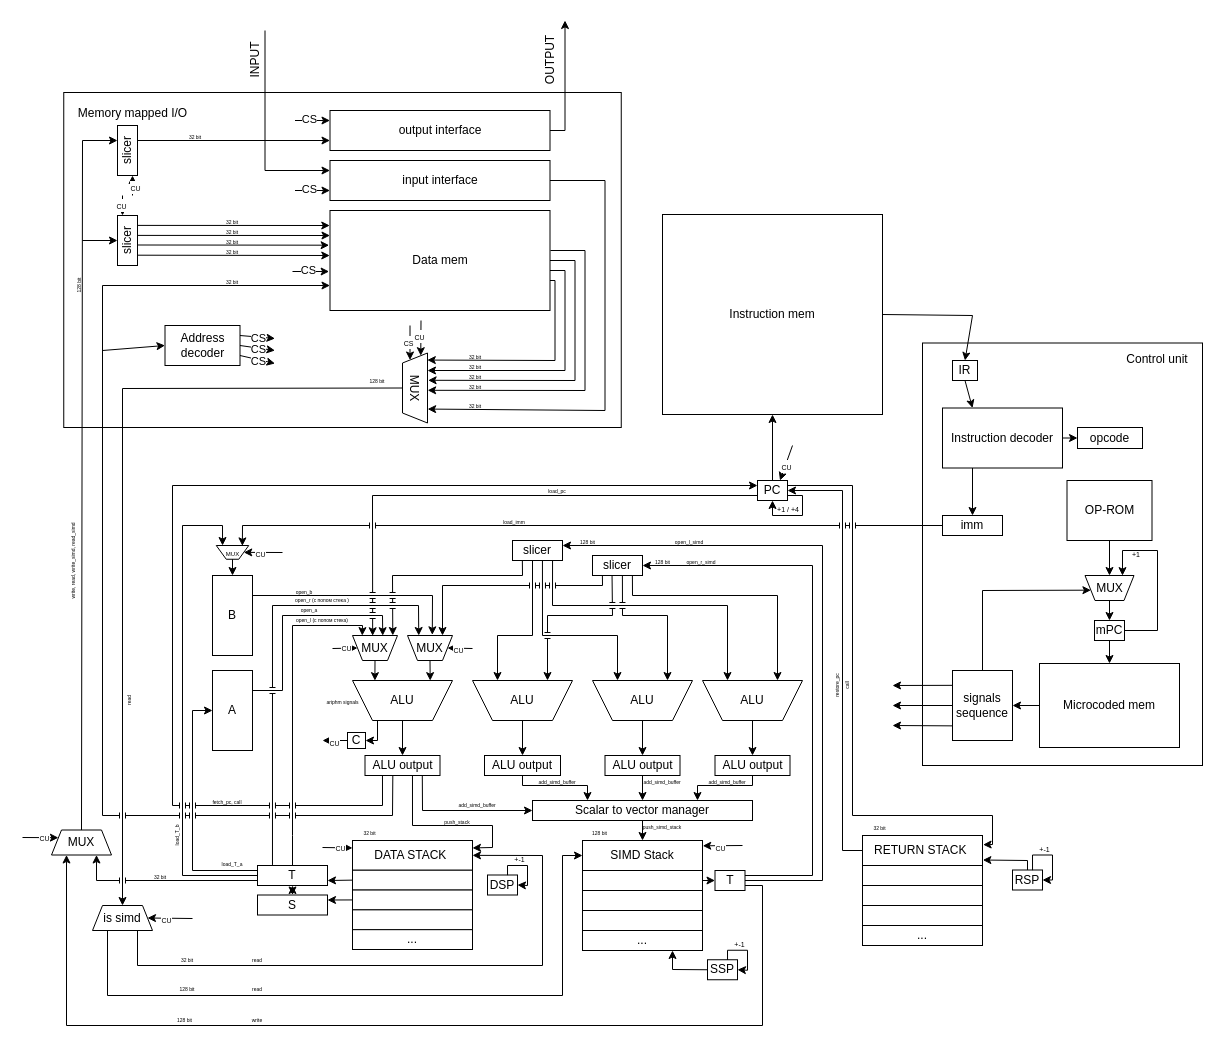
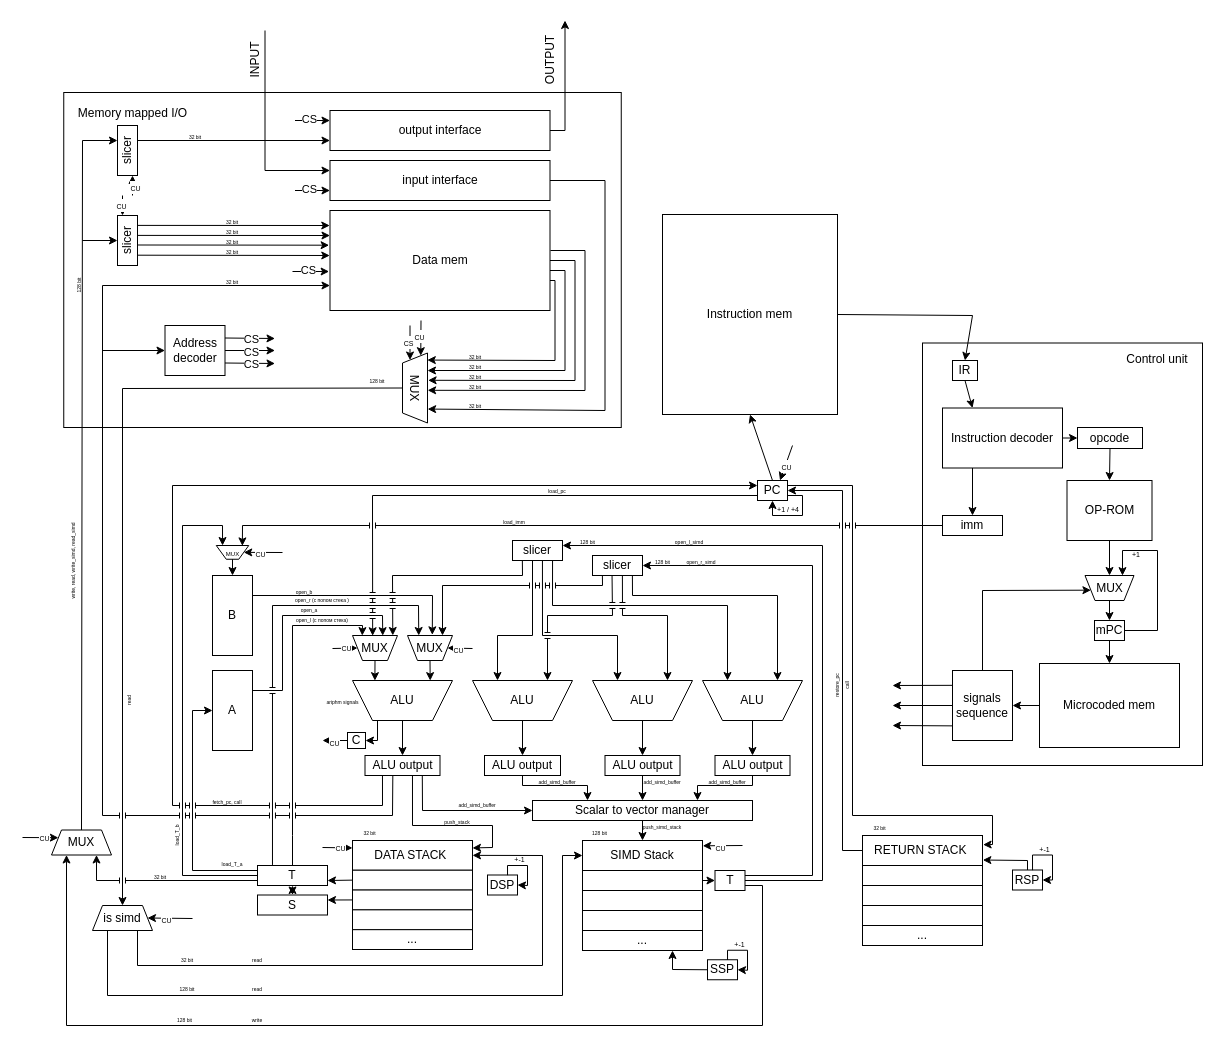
- <mxCell id="4" value="Instruction mem" style="rounded=0;whiteSpace=wrap;html=1;" parent="1" vertex="1"><mxGeometry x="662" y="214" width="220" height="200" as="geometry" /></mxCell>
+ <mxCell id="4" value="Instruction mem" style="rounded=0;whiteSpace=wrap;html=1;" parent="1" vertex="1"><mxGeometry x="662" y="214" width="175" height="200" as="geometry" /></mxCell>
- <mxCell id="128" value="Address decoder" style="rounded=0;whiteSpace=wrap;html=1;" parent="1" vertex="1"><mxGeometry x="164.5" y="325" width="75" height="40" as="geometry" /></mxCell>
+ <mxCell id="128" value="Address decoder" style="rounded=0;whiteSpace=wrap;html=1;" parent="1" vertex="1"><mxGeometry x="164.5" y="325" width="60" height="50" as="geometry" /></mxCell>
+ <mxCell id="223" value="" style="endArrow=classic;html=1;rounded=0;exitX=0.5;exitY=1;exitDx=0;exitDy=0;entryX=0.5;entryY=0;entryDx=0;entryDy=0;" parent="1" source="220" target="221" edge="1"><mxGeometry width="50" height="50" relative="1" as="geometry"><mxPoint x="1167" y="460" as="sourcePoint" /><mxPoint x="1217" y="410" as="targetPoint" /></mxGeometry></mxCell>
